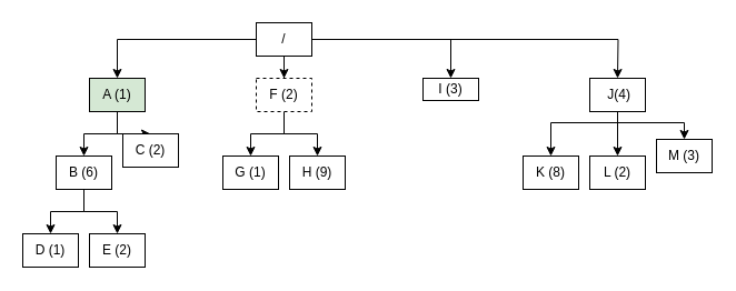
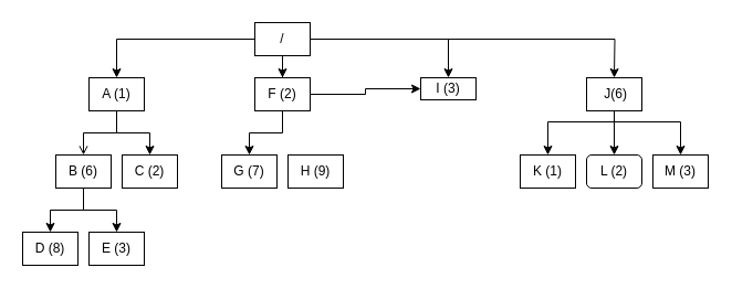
- <mxCell id="4" value="A (1)" style="rounded=0;whiteSpace=wrap;html=1;fillColor=#d5e8d4;" parent="1" vertex="1"><mxGeometry x="80" y="70" width="50" height="30" as="geometry" /></mxCell>
+ <mxCell id="4" value="A (1)" style="rounded=0;whiteSpace=wrap;html=1;" parent="1" vertex="1"><mxGeometry x="80" y="70" width="50" height="30" as="geometry" /></mxCell>
- <mxCell id="13" value="F (2)" style="rounded=0;whiteSpace=wrap;html=1;dashed=1;" parent="1" vertex="1"><mxGeometry x="230" y="70" width="50" height="30" as="geometry" /></mxCell>
+ <mxCell id="13" value="F (2)" style="rounded=0;whiteSpace=wrap;html=1;" parent="1" vertex="1"><mxGeometry x="230" y="70" width="50" height="30" as="geometry" /></mxCell>
- <mxCell id="27" value="&amp;nbsp;J(4)" style="rounded=0;whiteSpace=wrap;html=1;" parent="1" vertex="1"><mxGeometry x="530" y="70" width="50" height="30" as="geometry" /></mxCell>
+ <mxCell id="27" value="&amp;nbsp;J(6)" style="rounded=0;whiteSpace=wrap;html=1;" parent="1" vertex="1"><mxGeometry x="530" y="70" width="50" height="30" as="geometry" /></mxCell>
- <mxCell id="12" style="edgeStyle=orthogonalEdgeStyle;rounded=0;orthogonalLoop=1;jettySize=auto;html=1;entryX=0.5;entryY=0;entryDx=0;entryDy=0;" parent="1" source="13" target="10" edge="1"><mxGeometry relative="1" as="geometry" /></mxCell>
+ <mxCell id="12" style="edgeStyle=orthogonalEdgeStyle;rounded=0;orthogonalLoop=1;jettySize=auto;html=1;" parent="1" source="13" target="16" edge="1"><mxGeometry relative="1" as="geometry" /></mxCell>
- <mxCell id="2" style="edgeStyle=orthogonalEdgeStyle;rounded=0;orthogonalLoop=1;jettySize=auto;html=1;entryX=0.5;entryY=0;entryDx=0;entryDy=0;" parent="1" source="4" target="7" edge="1"><mxGeometry relative="1" as="geometry" /></mxCell>
+ <mxCell id="2" style="edgeStyle=orthogonalEdgeStyle;rounded=0;orthogonalLoop=1;jettySize=auto;html=1;entryX=0.5;entryY=0;entryDx=0;entryDy=0;endArrow=open;" parent="1" source="4" target="7" edge="1"><mxGeometry relative="1" as="geometry" /></mxCell>
- <mxCell id="8" value="C (2)" style="rounded=0;whiteSpace=wrap;html=1;" parent="1" vertex="1"><mxGeometry x="110" y="120" width="50" height="30" as="geometry" /></mxCell>
+ <mxCell id="8" value="C (2)" style="rounded=0;whiteSpace=wrap;html=1;" parent="1" vertex="1"><mxGeometry x="110" y="140" width="50" height="30" as="geometry" /></mxCell>
- <mxCell id="28" value="M (3)" style="rounded=0;whiteSpace=wrap;html=1;" parent="1" vertex="1"><mxGeometry x="590" y="125" width="50" height="30" as="geometry" /></mxCell>
+ <mxCell id="28" value="M (3)" style="rounded=0;whiteSpace=wrap;html=1;" parent="1" vertex="1"><mxGeometry x="590" y="140" width="50" height="30" as="geometry" /></mxCell>
- <mxCell id="9" value="G (1)" style="rounded=0;whiteSpace=wrap;html=1;" parent="1" vertex="1"><mxGeometry x="200" y="140" width="50" height="30" as="geometry" /></mxCell>
+ <mxCell id="9" value="G (7)" style="rounded=0;whiteSpace=wrap;html=1;" parent="1" vertex="1"><mxGeometry x="200" y="140" width="50" height="30" as="geometry" /></mxCell>
- <mxCell id="22" value="K (8)" style="rounded=0;whiteSpace=wrap;html=1;" parent="1" vertex="1"><mxGeometry x="470" y="140" width="50" height="30" as="geometry" /></mxCell>
+ <mxCell id="22" value="K (1)" style="rounded=0;whiteSpace=wrap;html=1;" parent="1" vertex="1"><mxGeometry x="470" y="140" width="50" height="30" as="geometry" /></mxCell>
- <mxCell id="23" value="L (2)" style="rounded=0;whiteSpace=wrap;html=1;" parent="1" vertex="1"><mxGeometry x="530" y="140" width="50" height="30" as="geometry" /></mxCell>
+ <mxCell id="23" value="L (2)" style="whiteSpace=wrap;html=1;rounded=1;" parent="1" vertex="1"><mxGeometry x="530" y="140" width="50" height="30" as="geometry" /></mxCell>
- <mxCell id="14" value="D (1)" style="rounded=0;whiteSpace=wrap;html=1;" parent="1" vertex="1"><mxGeometry x="20" y="210" width="50" height="30" as="geometry" /></mxCell>
+ <mxCell id="14" value="D (8)" style="rounded=0;whiteSpace=wrap;html=1;" parent="1" vertex="1"><mxGeometry x="20" y="210" width="50" height="30" as="geometry" /></mxCell>
- <mxCell id="15" value="E (2)" style="rounded=0;whiteSpace=wrap;html=1;" parent="1" vertex="1"><mxGeometry x="80" y="210" width="50" height="30" as="geometry" /></mxCell>
+ <mxCell id="15" value="E (3)" style="rounded=0;whiteSpace=wrap;html=1;" parent="1" vertex="1"><mxGeometry x="80" y="210" width="50" height="30" as="geometry" /></mxCell>
